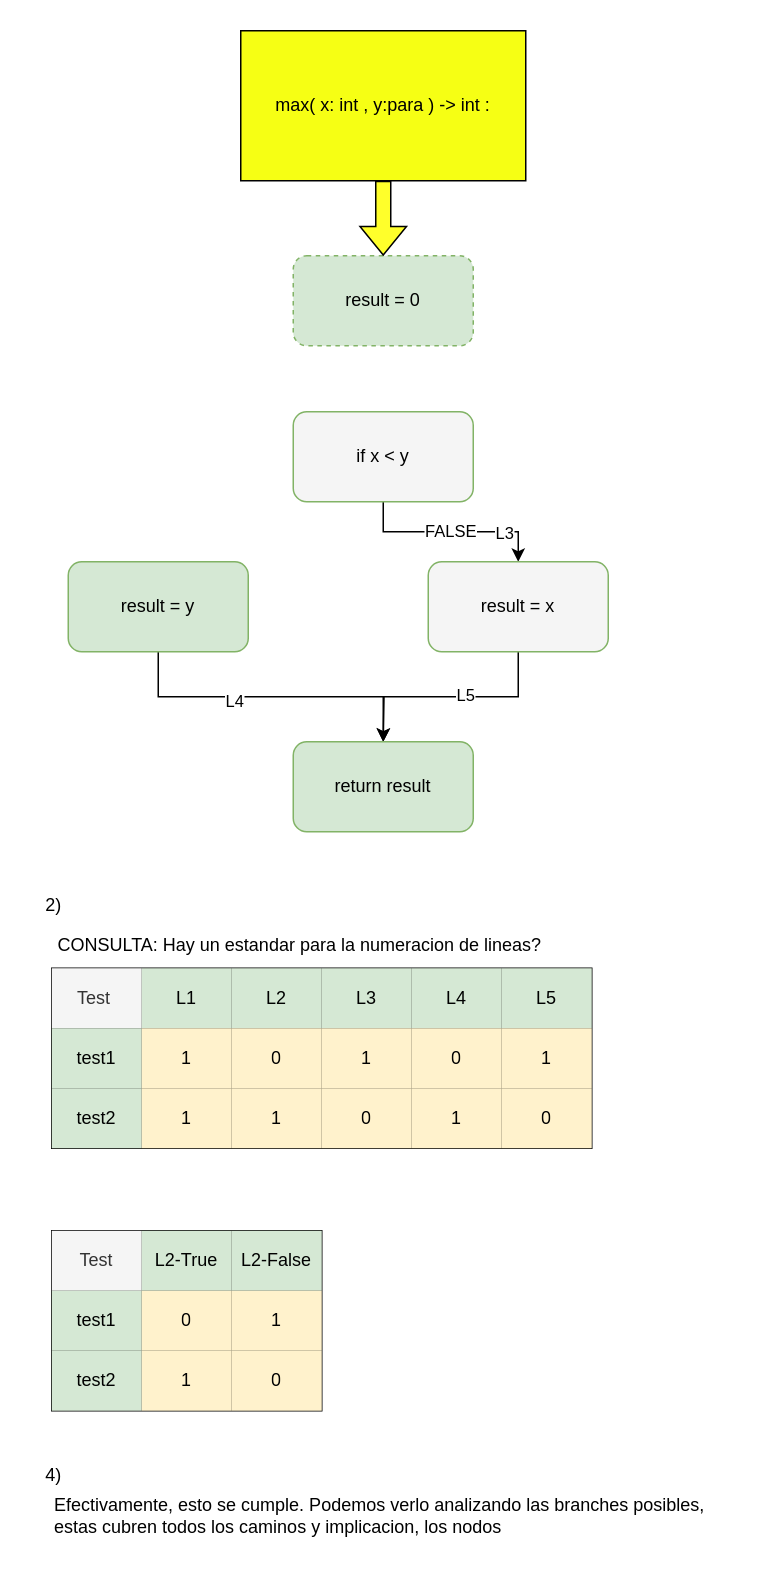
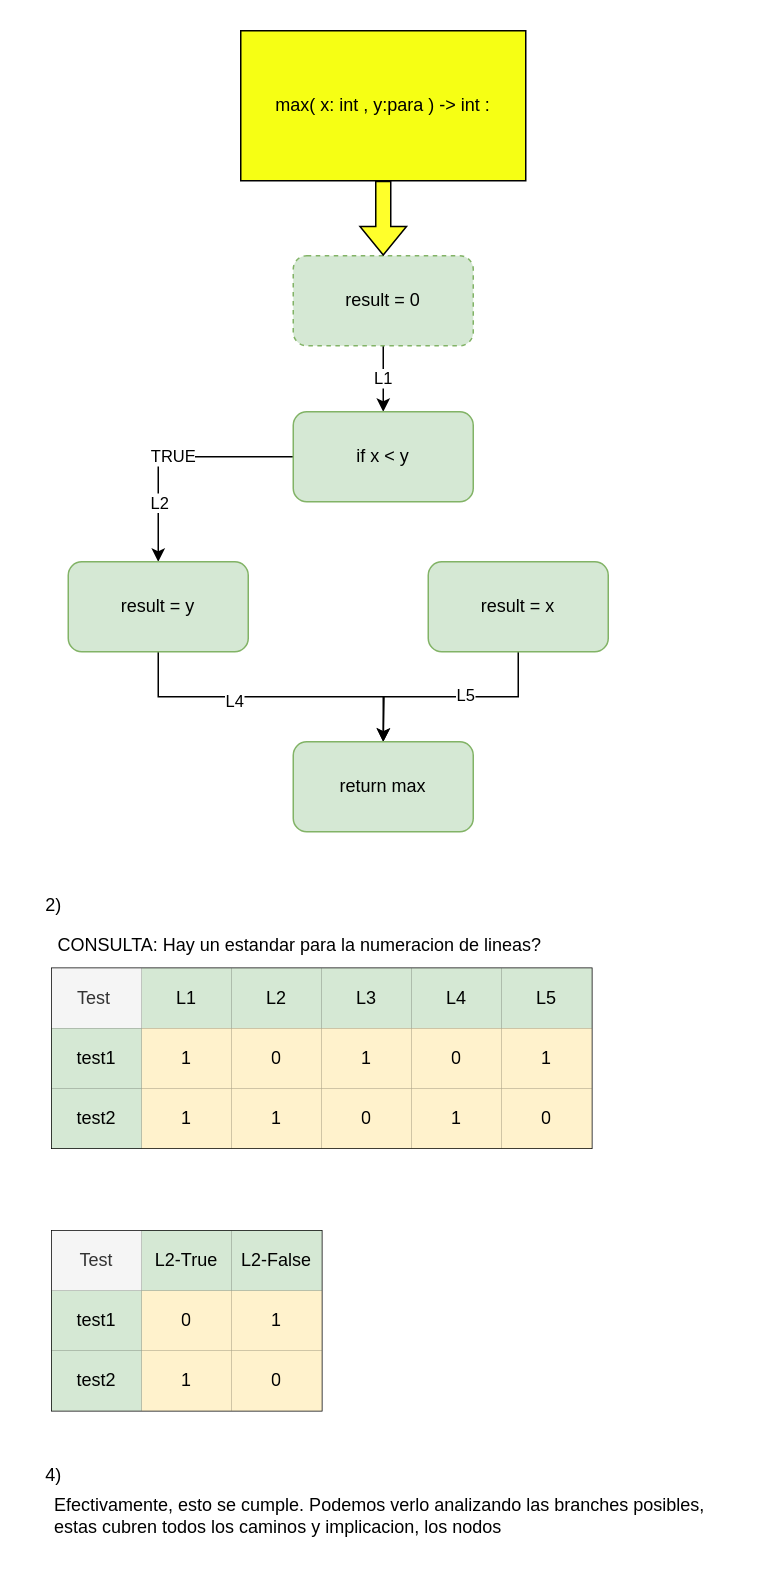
+ <mxCell id="2" value="L1" style="edgeStyle=orthogonalEdgeStyle;rounded=0;orthogonalLoop=1;jettySize=auto;html=1;exitX=0.5;exitY=1;exitDx=0;exitDy=0;entryX=0.5;entryY=0;entryDx=0;entryDy=0;" edge="1" parent="1" source="3" target="8"><mxGeometry relative="1" as="geometry" /></mxCell>
+ <mxCell id="6" value="TRUE" style="edgeStyle=orthogonalEdgeStyle;rounded=0;orthogonalLoop=1;jettySize=auto;html=1;" edge="1" parent="1" source="8" target="11"><mxGeometry relative="1" as="geometry" /></mxCell>
+ <mxCell id="7" value="L2" style="edgeLabel;html=1;align=center;verticalAlign=middle;resizable=0;points=[];" vertex="1" connectable="0" parent="6"><mxGeometry x="0.502" relative="1" as="geometry"><mxPoint as="offset" /></mxGeometry></mxCell>
- <mxCell id="8" value="if x &amp;lt; y" style="rounded=1;whiteSpace=wrap;html=1;fillColor=#f5f5f5;strokeColor=#82b366;" vertex="1" parent="1"><mxGeometry x="195" y="274" width="120" height="60" as="geometry" /></mxCell>
+ <mxCell id="8" value="if x &amp;lt; y" style="rounded=1;whiteSpace=wrap;html=1;fillColor=#d5e8d4;strokeColor=#82b366;" vertex="1" parent="1"><mxGeometry x="195" y="274" width="120" height="60" as="geometry" /></mxCell>
- <mxCell id="4" value="FALSE" style="edgeStyle=orthogonalEdgeStyle;rounded=0;orthogonalLoop=1;jettySize=auto;html=1;exitX=0.5;exitY=1;exitDx=0;exitDy=0;" edge="1" parent="1" source="8" target="14"><mxGeometry relative="1" as="geometry" /></mxCell>
- <mxCell id="5" value="L3" style="edgeLabel;html=1;align=center;verticalAlign=middle;resizable=0;points=[];" vertex="1" connectable="0" parent="4"><mxGeometry x="0.542" relative="1" as="geometry"><mxPoint as="offset" /></mxGeometry></mxCell>
- <mxCell id="14" value="result = x" style="rounded=1;whiteSpace=wrap;html=1;fillColor=#f5f5f5;strokeColor=#82b366;" vertex="1" parent="1"><mxGeometry x="285" y="374" width="120" height="60" as="geometry" /></mxCell>
+ <mxCell id="14" value="result = x" style="rounded=1;whiteSpace=wrap;html=1;fillColor=#d5e8d4;strokeColor=#82b366;" vertex="1" parent="1"><mxGeometry x="285" y="374" width="120" height="60" as="geometry" /></mxCell>
- <mxCell id="15" value="return result" style="rounded=1;whiteSpace=wrap;html=1;fillColor=#d5e8d4;strokeColor=#82b366;" vertex="1" parent="1"><mxGeometry x="195" y="494" width="120" height="60" as="geometry" /></mxCell>
+ <mxCell id="15" value="return max" style="rounded=1;whiteSpace=wrap;html=1;fillColor=#d5e8d4;strokeColor=#82b366;" vertex="1" parent="1"><mxGeometry x="195" y="494" width="120" height="60" as="geometry" /></mxCell>
